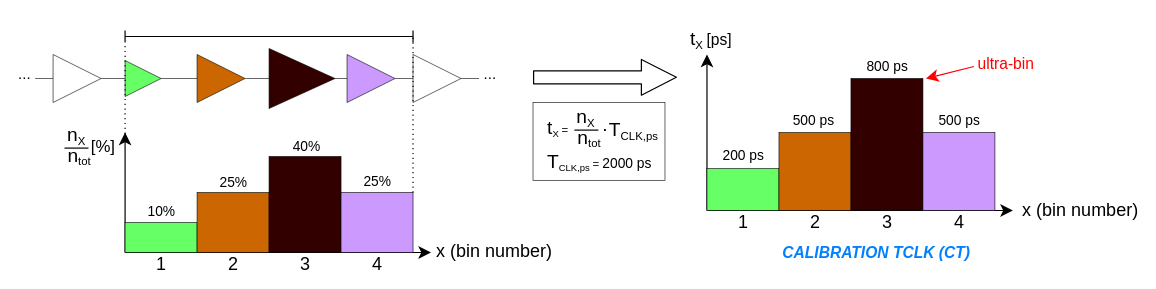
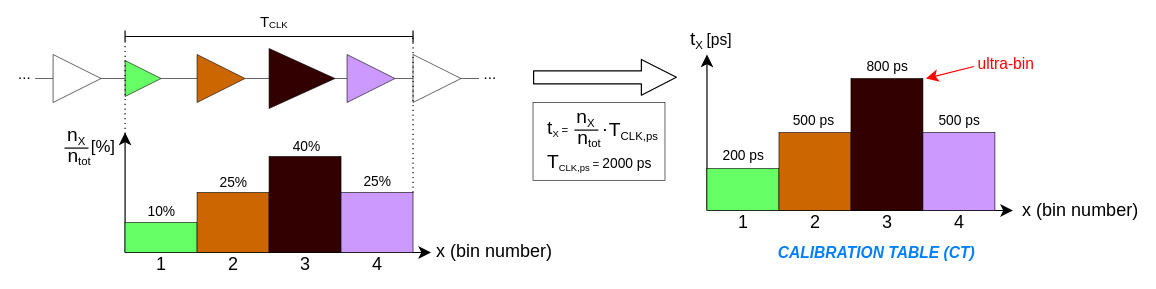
+ <mxCell id="16" value="&lt;font color=&quot;#000000&quot;&gt;&lt;font style=&quot;font-size: 25px&quot;&gt;T&lt;/font&gt;&lt;sub&gt;&lt;font style=&quot;font-size: 16px&quot;&gt;CLK&lt;/font&gt;&lt;/sub&gt;&lt;/font&gt;" style="text;html=1;resizable=0;autosize=1;align=center;verticalAlign=middle;points=[];fillColor=none;strokeColor=none;rounded=0;" parent="1" vertex="1"><mxGeometry x="426" y="20" width="60" height="30" as="geometry" /></mxCell>
- <mxCell id="59" value="&lt;i&gt;&lt;b&gt;&lt;font color=&quot;#007fff&quot;&gt;CALIBRATION TCLK (CT)&lt;/font&gt;&lt;/b&gt;&lt;/i&gt;" style="text;html=1;resizable=0;autosize=1;align=center;verticalAlign=middle;points=[];fillColor=none;strokeColor=none;rounded=0;fontSize=26;" parent="1" vertex="1"><mxGeometry x="1290" y="400" width="340" height="40" as="geometry" /></mxCell>
+ <mxCell id="59" value="&lt;i&gt;&lt;b&gt;&lt;font color=&quot;#007fff&quot;&gt;CALIBRATION TABLE (CT)&lt;/font&gt;&lt;/b&gt;&lt;/i&gt;" style="text;html=1;resizable=0;autosize=1;align=center;verticalAlign=middle;points=[];fillColor=none;strokeColor=none;rounded=0;fontSize=26;" parent="1" vertex="1"><mxGeometry x="1290" y="400" width="340" height="40" as="geometry" /></mxCell>
